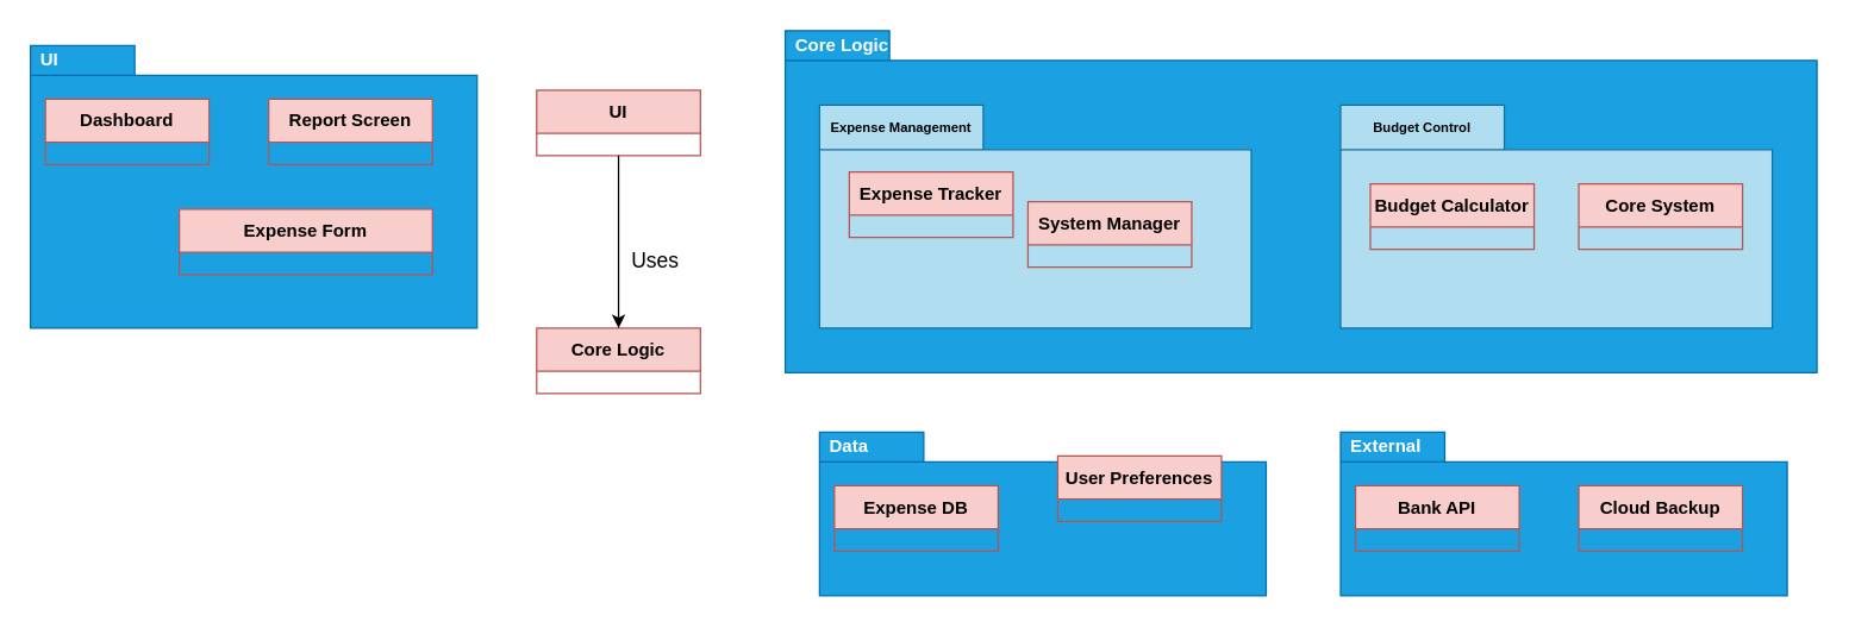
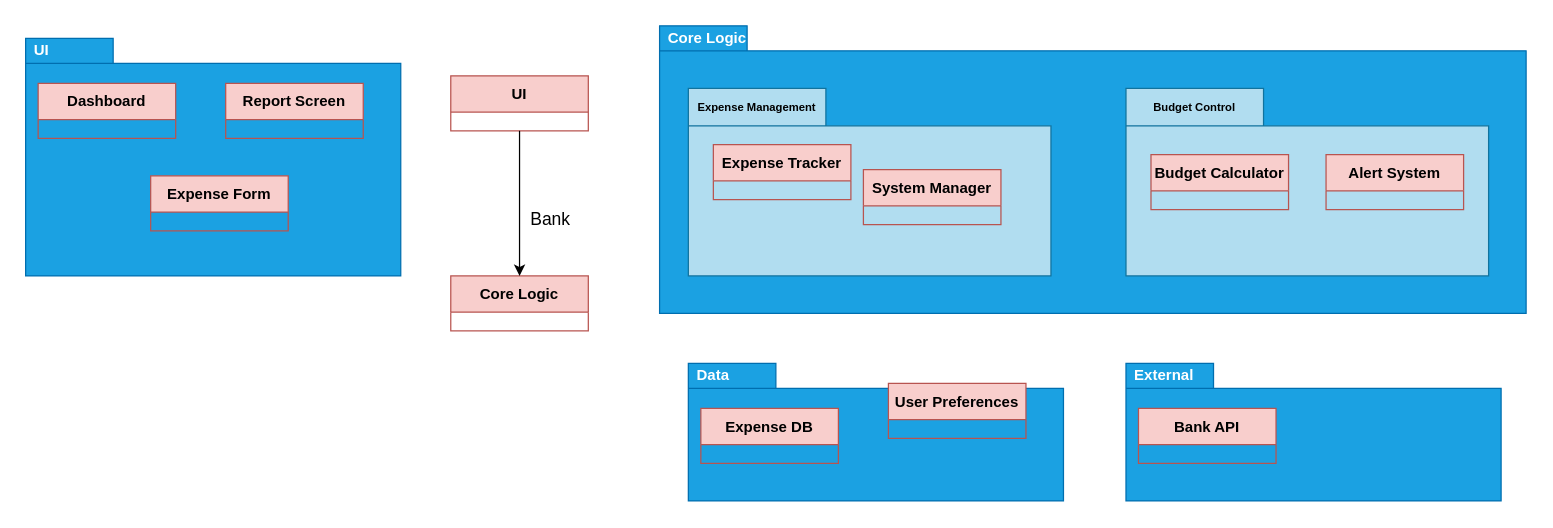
- <mxCell id="13" value="Core System" style="swimlane;fontStyle=1;align=center;verticalAlign=middle;childLayout=stackLayout;horizontal=1;startSize=29;horizontalStack=0;resizeParent=1;resizeParentMax=0;resizeLast=0;collapsible=0;marginBottom=0;html=1;whiteSpace=wrap;fillColor=#f8cecc;strokeColor=#b85450;" vertex="1" parent="10"><mxGeometry x="160" y="53" width="110" height="44" as="geometry" /></mxCell>
+ <mxCell id="13" value="Alert System" style="swimlane;fontStyle=1;align=center;verticalAlign=middle;childLayout=stackLayout;horizontal=1;startSize=29;horizontalStack=0;resizeParent=1;resizeParentMax=0;resizeLast=0;collapsible=0;marginBottom=0;html=1;whiteSpace=wrap;fillColor=#f8cecc;strokeColor=#b85450;" vertex="1" parent="10"><mxGeometry x="160" y="53" width="110" height="44" as="geometry" /></mxCell>
- <mxCell id="5" value="Expense Form" style="swimlane;fontStyle=1;align=center;verticalAlign=middle;childLayout=stackLayout;horizontal=1;startSize=29;horizontalStack=0;resizeParent=1;resizeParentMax=0;resizeLast=0;collapsible=0;marginBottom=0;html=1;whiteSpace=wrap;fillColor=#f8cecc;strokeColor=#b85450;" vertex="1" parent="2"><mxGeometry x="100" y="110" width="170" height="44" as="geometry" /></mxCell>
+ <mxCell id="5" value="Expense Form" style="swimlane;fontStyle=1;align=center;verticalAlign=middle;childLayout=stackLayout;horizontal=1;startSize=29;horizontalStack=0;resizeParent=1;resizeParentMax=0;resizeLast=0;collapsible=0;marginBottom=0;html=1;whiteSpace=wrap;fillColor=#f8cecc;strokeColor=#b85450;" vertex="1" parent="2"><mxGeometry x="100" y="110" width="110" height="44" as="geometry" /></mxCell>
- <mxCell id="24" value="&lt;font style=&quot;font-size: 14px;&quot;&gt;Uses&lt;/font&gt;" style="text;html=1;align=center;verticalAlign=middle;whiteSpace=wrap;rounded=0;" vertex="1" parent="1"><mxGeometry x="410" y="160" width="60" height="30" as="geometry" /></mxCell>
+ <mxCell id="24" value="&lt;font style=&quot;font-size: 14px;&quot;&gt;Bank&lt;/font&gt;" style="text;html=1;align=center;verticalAlign=middle;whiteSpace=wrap;rounded=0;" vertex="1" parent="1"><mxGeometry x="410" y="160" width="60" height="30" as="geometry" /></mxCell>
- <mxCell id="20" value="Cloud Backup" style="swimlane;fontStyle=1;align=center;verticalAlign=middle;childLayout=stackLayout;horizontal=1;startSize=29;horizontalStack=0;resizeParent=1;resizeParentMax=0;resizeLast=0;collapsible=0;marginBottom=0;html=1;whiteSpace=wrap;fillColor=#f8cecc;strokeColor=#b85450;" vertex="1" parent="18"><mxGeometry x="160" y="36" width="110" height="44" as="geometry" /></mxCell>
